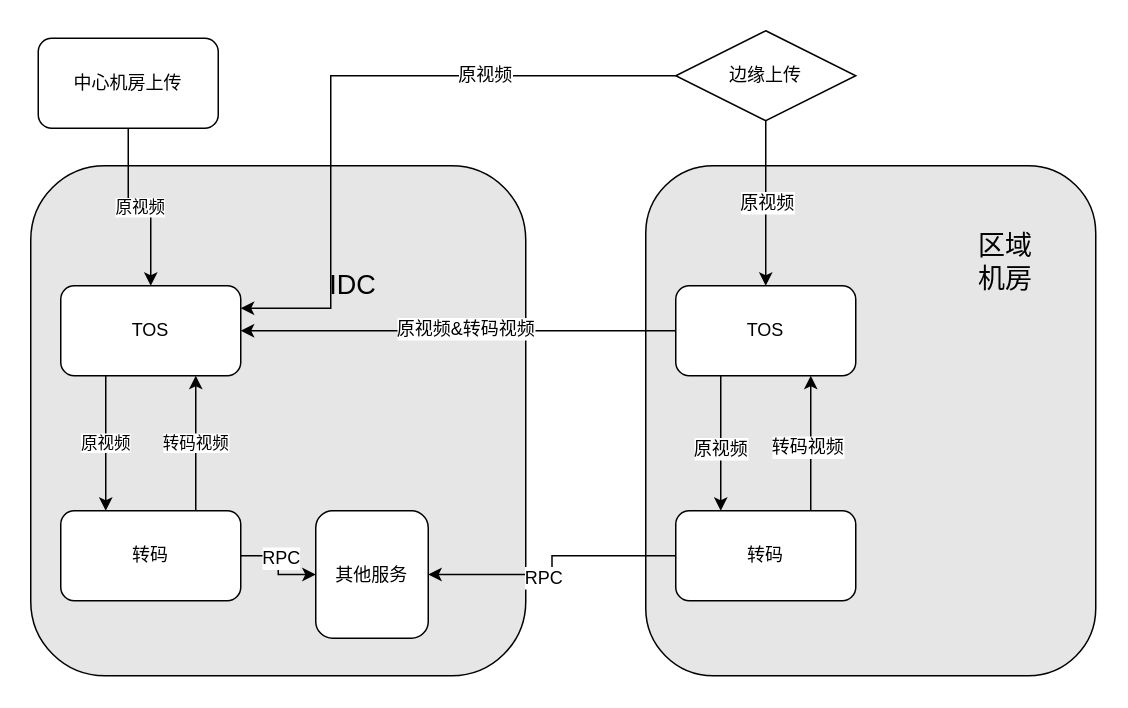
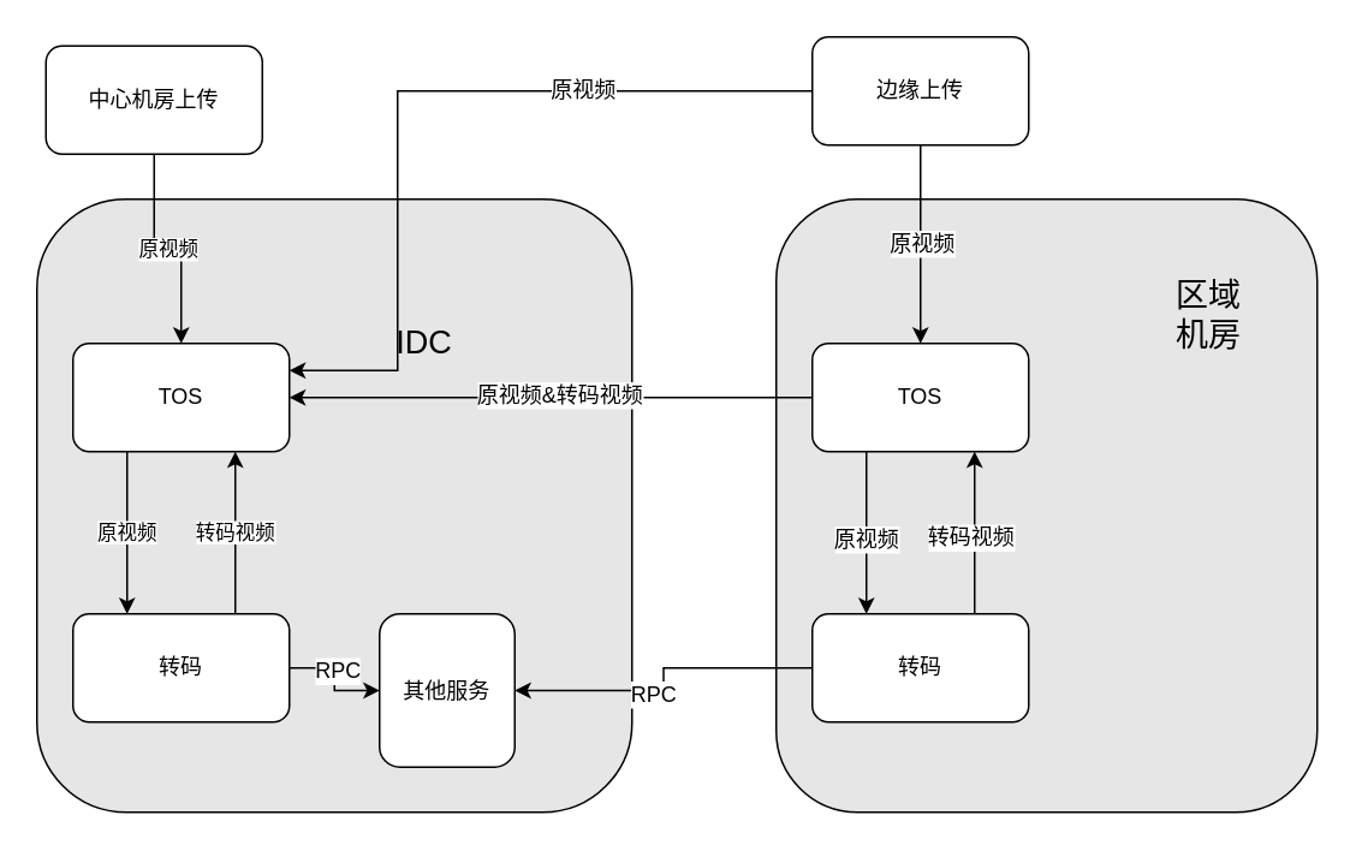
- <mxCell id="19" value="边缘上传" style="rhombus;whiteSpace=wrap;html=1;" vertex="1" parent="1"><mxGeometry x="450" y="20" width="120" height="60" as="geometry" /></mxCell>
+ <mxCell id="19" value="边缘上传" style="rounded=1;whiteSpace=wrap;html=1;" vertex="1" parent="1"><mxGeometry x="450" y="20" width="120" height="60" as="geometry" /></mxCell>
